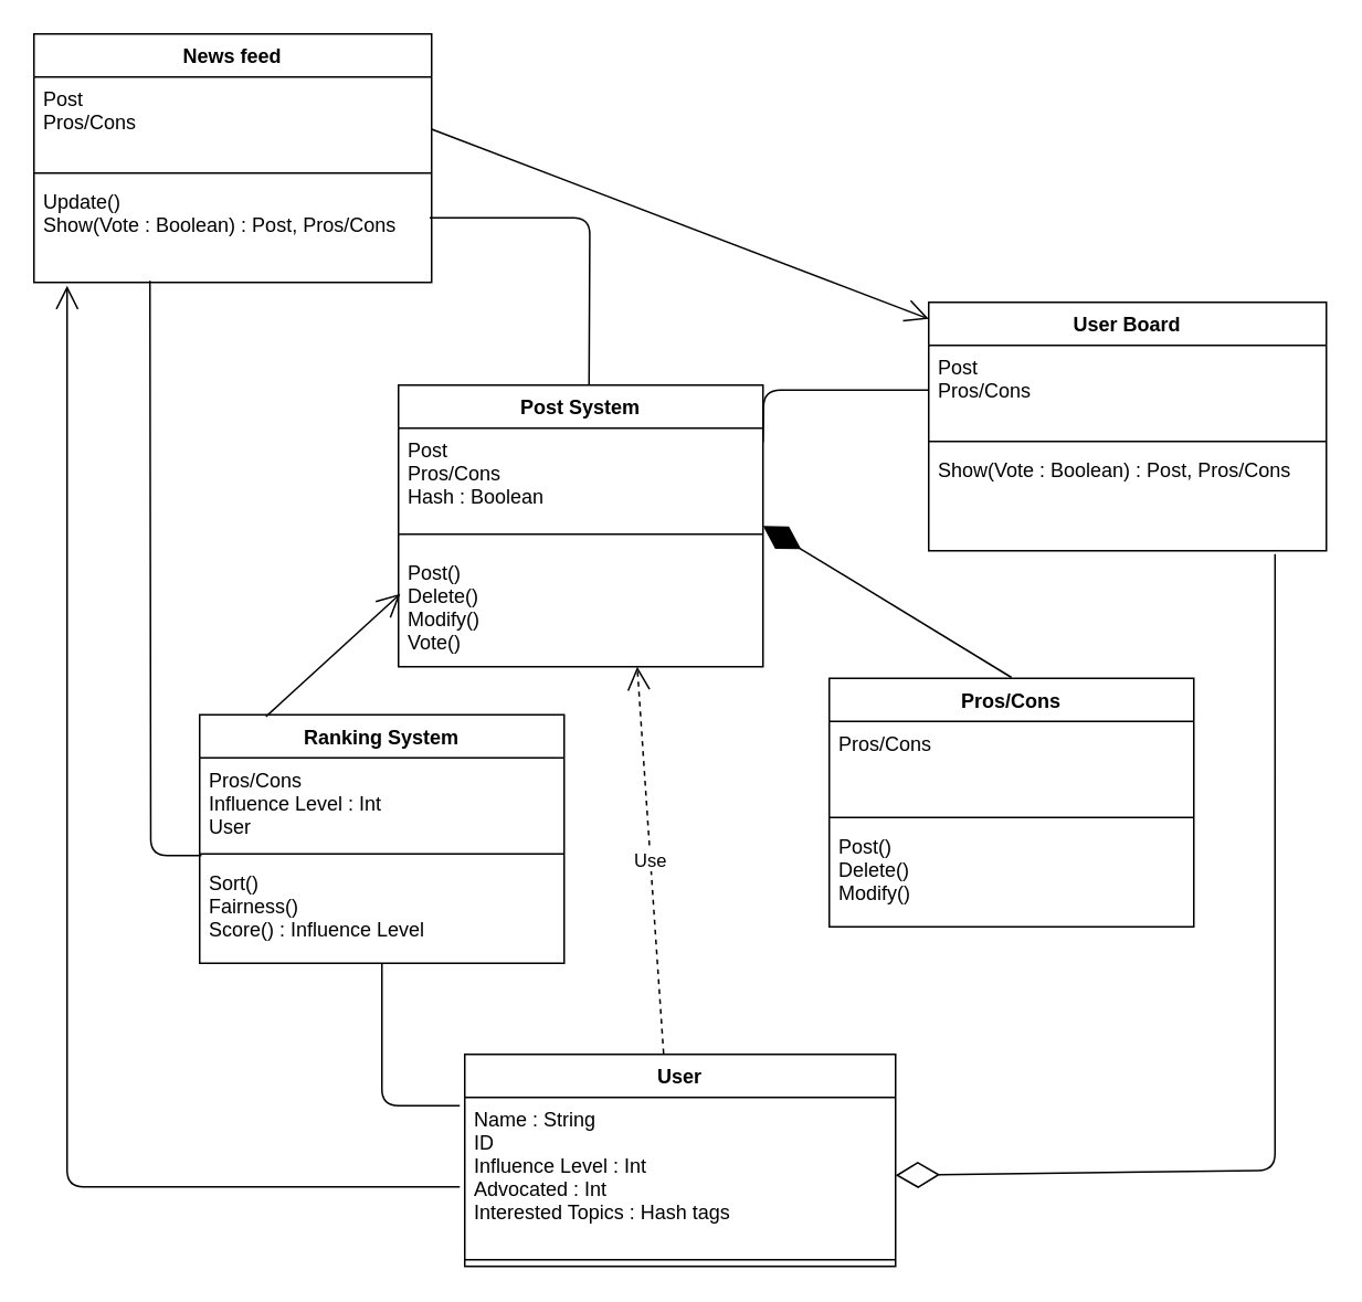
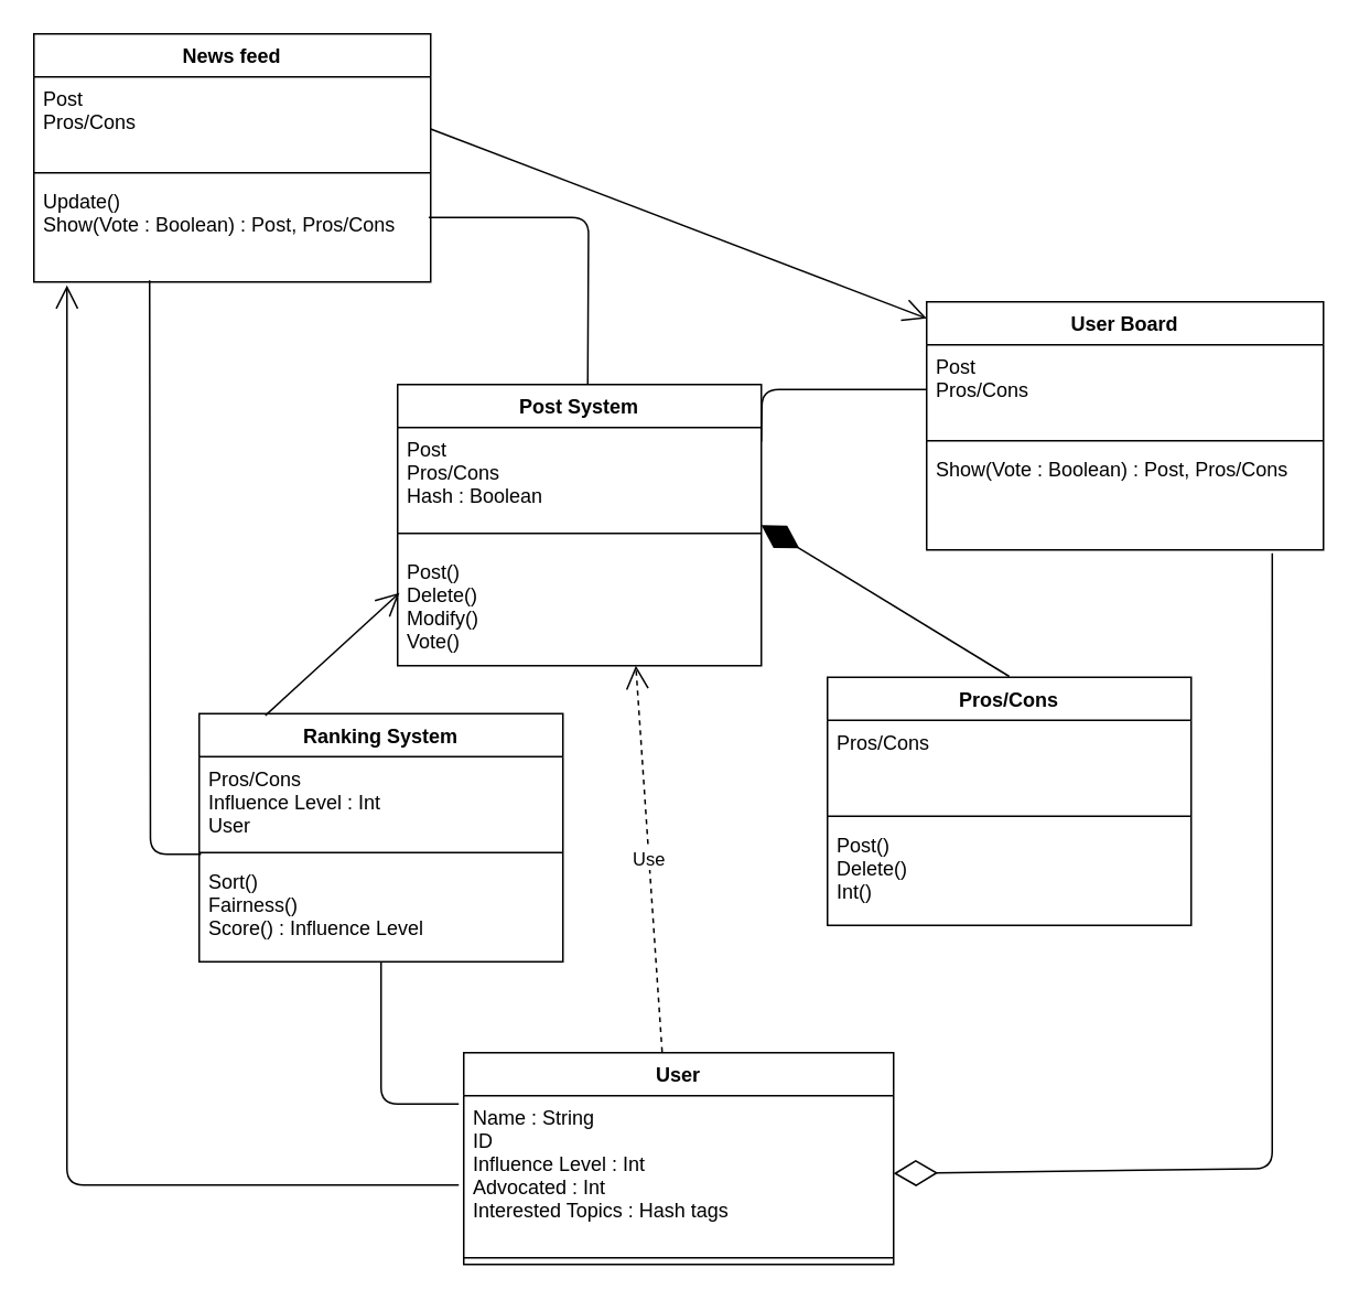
- <mxCell id="10" value="Post()&#10;Delete()&#10;Modify()&#10;" style="text;strokeColor=none;fillColor=none;align=left;verticalAlign=top;spacingLeft=4;spacingRight=4;overflow=hidden;rotatable=0;points=[[0,0.5],[1,0.5]];portConstraint=eastwest;" vertex="1" parent="6"><mxGeometry y="88" width="220" height="62" as="geometry" /></mxCell>
+ <mxCell id="10" value="Post()&#10;Delete()&#10;Int()&#10;" style="text;strokeColor=none;fillColor=none;align=left;verticalAlign=top;spacingLeft=4;spacingRight=4;overflow=hidden;rotatable=0;points=[[0,0.5],[1,0.5]];portConstraint=eastwest;" vertex="1" parent="6"><mxGeometry y="88" width="220" height="62" as="geometry" /></mxCell>
